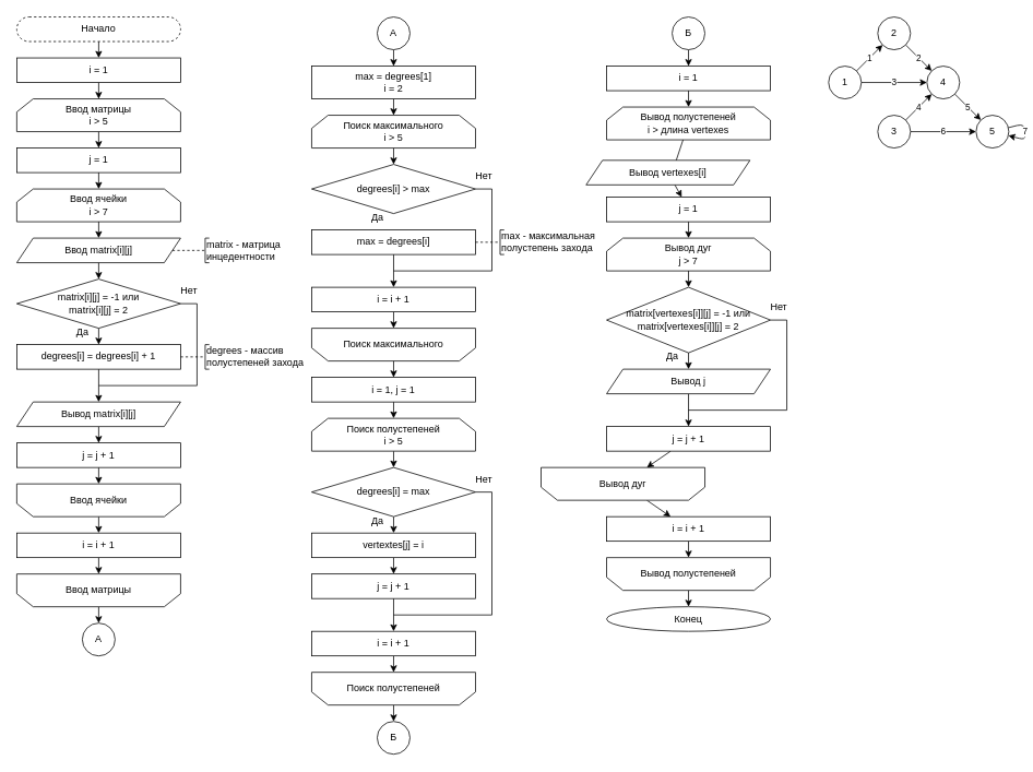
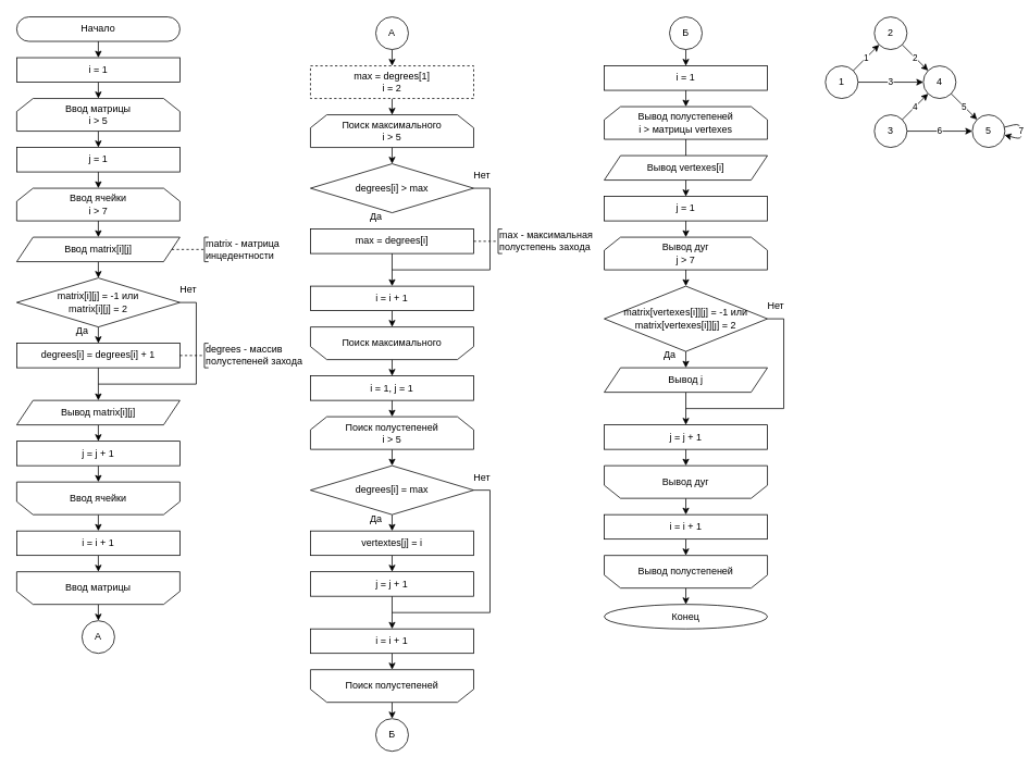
- <mxCell id="3" value="Начало" style="rounded=1;whiteSpace=wrap;html=1;arcSize=50;dashed=1;" parent="1" vertex="1"><mxGeometry x="20" y="20" width="200" height="30" as="geometry" /></mxCell>
+ <mxCell id="3" value="Начало" style="rounded=1;whiteSpace=wrap;html=1;arcSize=50;" parent="1" vertex="1"><mxGeometry x="20" y="20" width="200" height="30" as="geometry" /></mxCell>
- <mxCell id="39" value="max = degrees[1]&lt;div&gt;&lt;font style=&quot;color: rgb(0, 0, 0);&quot;&gt;i = 2&lt;/font&gt;&lt;/div&gt;" style="rounded=0;whiteSpace=wrap;html=1;" parent="1" vertex="1"><mxGeometry x="380" y="80" width="200" height="40" as="geometry" /></mxCell>
+ <mxCell id="39" value="max = degrees[1]&lt;div&gt;&lt;font style=&quot;color: rgb(0, 0, 0);&quot;&gt;i = 2&lt;/font&gt;&lt;/div&gt;" style="rounded=0;whiteSpace=wrap;html=1;dashed=1;" parent="1" vertex="1"><mxGeometry x="380" y="80" width="200" height="40" as="geometry" /></mxCell>
- <mxCell id="83" value="Вывод полустепеней&lt;br&gt;&lt;div&gt;&lt;font style=&quot;color: rgb(0, 0, 0);&quot;&gt;i &amp;gt; длина vertexes&lt;/font&gt;&lt;/div&gt;" style="shape=loopLimit;whiteSpace=wrap;html=1;" parent="1" vertex="1"><mxGeometry x="740" y="130" width="200" height="40" as="geometry" /></mxCell>
+ <mxCell id="83" value="Вывод полустепеней&lt;br&gt;&lt;div&gt;&lt;font style=&quot;color: rgb(0, 0, 0);&quot;&gt;i &amp;gt; матрицы vertexes&lt;/font&gt;&lt;/div&gt;" style="shape=loopLimit;whiteSpace=wrap;html=1;" parent="1" vertex="1"><mxGeometry x="740" y="130" width="200" height="40" as="geometry" /></mxCell>
- <mxCell id="85" value="Вывод vertexes[i]" style="shape=parallelogram;perimeter=parallelogramPerimeter;whiteSpace=wrap;html=1;fixedSize=1;" parent="1" vertex="1"><mxGeometry x="715" y="195" width="200" height="30" as="geometry" /></mxCell>
+ <mxCell id="85" value="Вывод vertexes[i]" style="shape=parallelogram;perimeter=parallelogramPerimeter;whiteSpace=wrap;html=1;fixedSize=1;" parent="1" vertex="1"><mxGeometry x="740" y="190" width="200" height="30" as="geometry" /></mxCell>
- <mxCell id="98" value="&lt;span style=&quot;color: rgb(0, 0, 0);&quot;&gt;Вывод дуг&lt;/span&gt;" style="shape=loopLimit;whiteSpace=wrap;html=1;direction=west;" parent="1" vertex="1"><mxGeometry x="660" y="570" width="200" height="40" as="geometry" /></mxCell>
+ <mxCell id="98" value="&lt;span style=&quot;color: rgb(0, 0, 0);&quot;&gt;Вывод дуг&lt;/span&gt;" style="shape=loopLimit;whiteSpace=wrap;html=1;direction=west;" parent="1" vertex="1"><mxGeometry x="740" y="570" width="200" height="40" as="geometry" /></mxCell>
